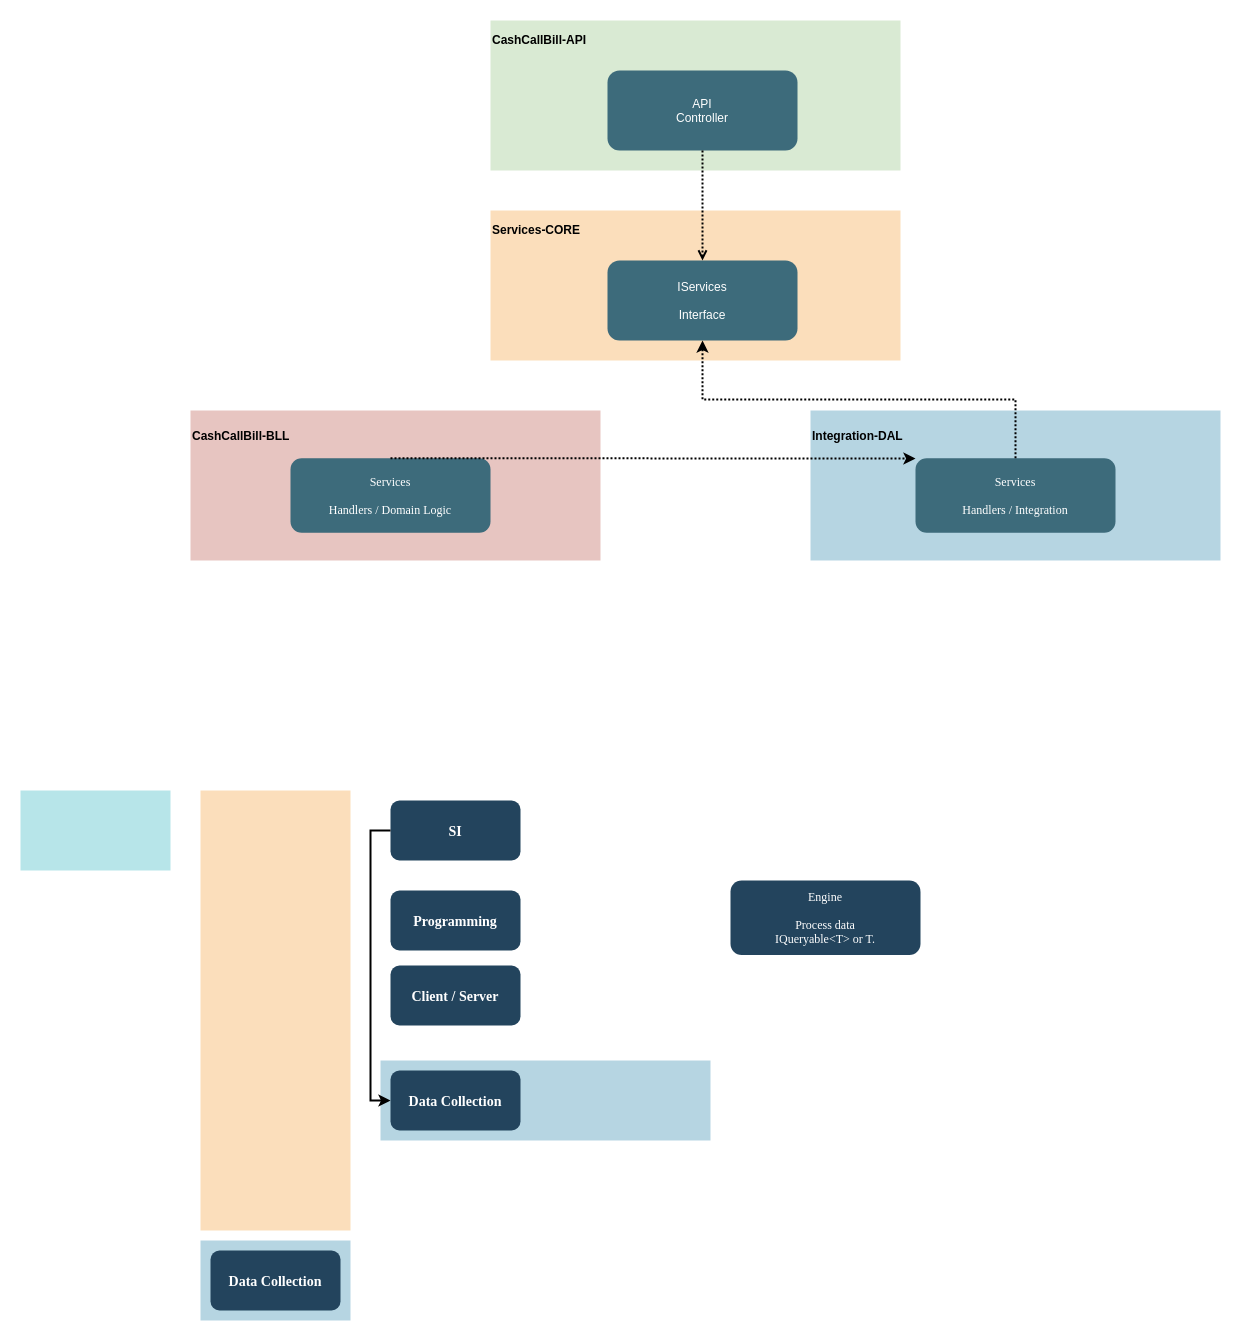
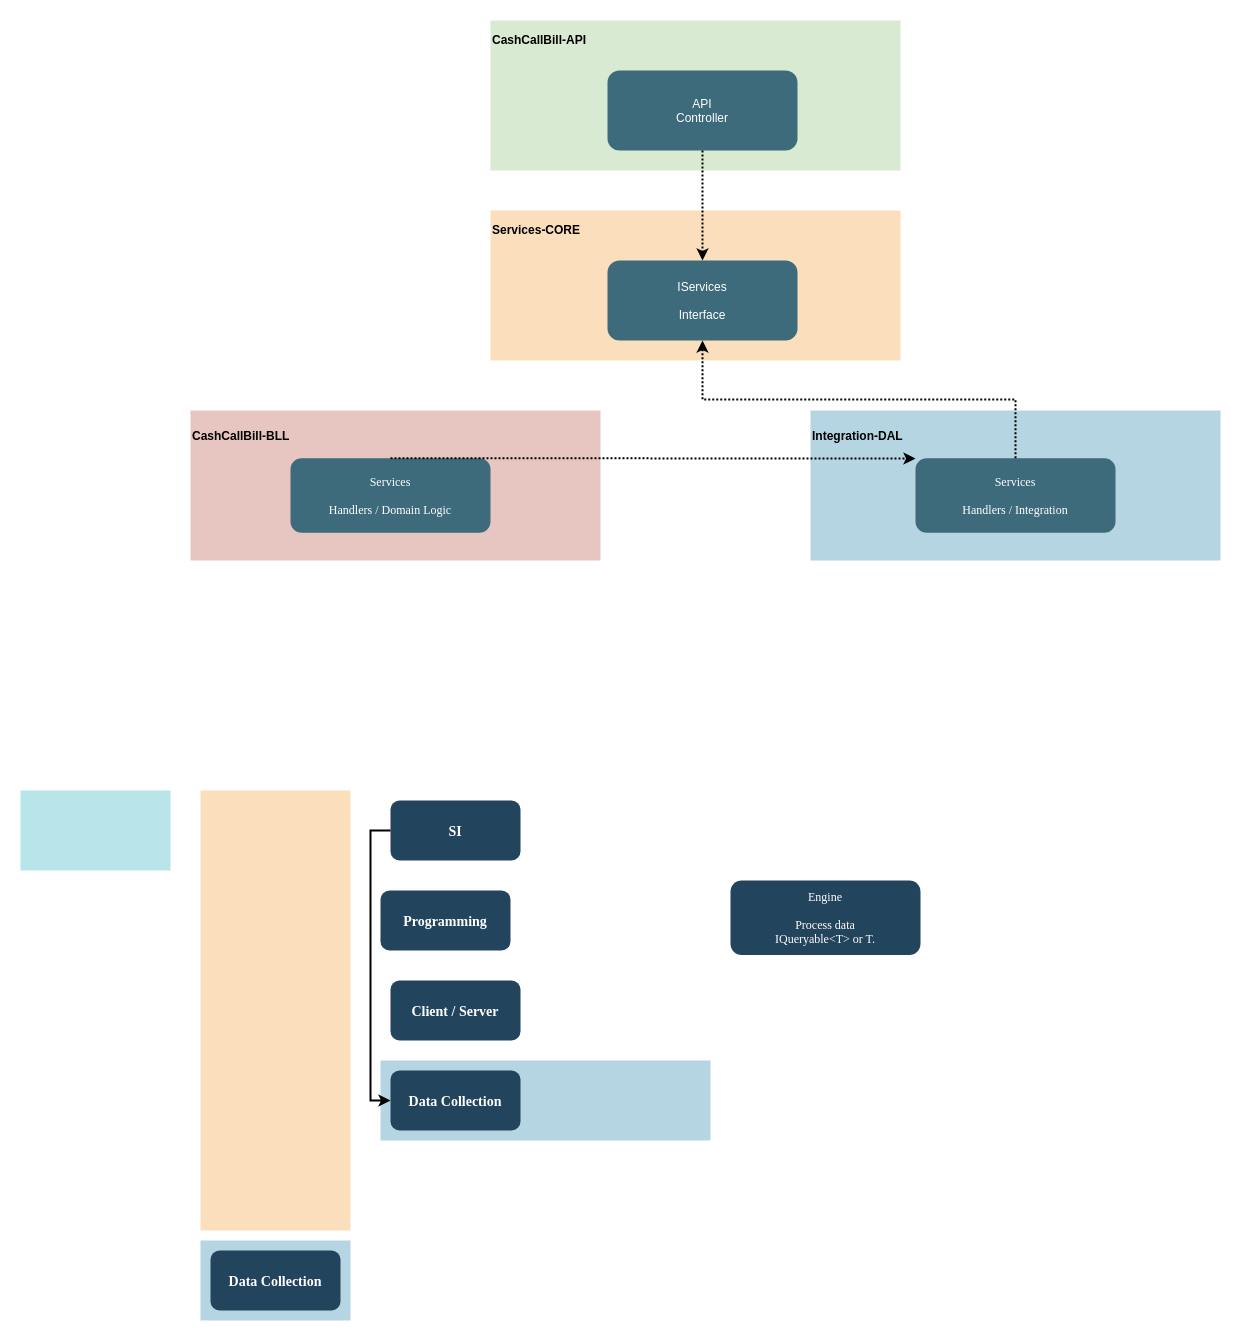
- <mxCell id="17" value="" style="edgeStyle=elbowEdgeStyle;elbow=vertical;strokeWidth=2;rounded=0;dashed=1;dashPattern=1 1;endArrow=open;" parent="1" source="9" target="10" edge="1"><mxGeometry x="347" y="225.5" width="100" height="100" as="geometry"><mxPoint x="712" y="255.5" as="sourcePoint" /><mxPoint x="1317" y="325.5" as="targetPoint" /></mxGeometry></mxCell>
+ <mxCell id="17" value="" style="edgeStyle=elbowEdgeStyle;elbow=vertical;strokeWidth=2;rounded=0;dashed=1;dashPattern=1 1;" parent="1" source="9" target="10" edge="1"><mxGeometry x="347" y="225.5" width="100" height="100" as="geometry"><mxPoint x="712" y="255.5" as="sourcePoint" /><mxPoint x="1317" y="325.5" as="targetPoint" /></mxGeometry></mxCell>
- <mxCell id="13" value="Programming" style="rounded=1;fillColor=#23445D;gradientColor=none;strokeColor=none;fontColor=#FFFFFF;fontStyle=1;fontFamily=Tahoma;fontSize=14" parent="1" vertex="1"><mxGeometry x="390" y="890" width="130" height="60" as="geometry" /></mxCell>
+ <mxCell id="13" value="Programming" style="rounded=1;fillColor=#23445D;gradientColor=none;strokeColor=none;fontColor=#FFFFFF;fontStyle=1;fontFamily=Tahoma;fontSize=14" parent="1" vertex="1"><mxGeometry x="380" y="890" width="130" height="60" as="geometry" /></mxCell>
- <mxCell id="14" value="Client / Server" style="rounded=1;fillColor=#23445D;gradientColor=none;strokeColor=none;fontColor=#FFFFFF;fontStyle=1;fontFamily=Tahoma;fontSize=14" parent="1" vertex="1"><mxGeometry x="390" y="965" width="130" height="60" as="geometry" /></mxCell>
+ <mxCell id="14" value="Client / Server" style="rounded=1;fillColor=#23445D;gradientColor=none;strokeColor=none;fontColor=#FFFFFF;fontStyle=1;fontFamily=Tahoma;fontSize=14" parent="1" vertex="1"><mxGeometry x="390" y="980" width="130" height="60" as="geometry" /></mxCell>
